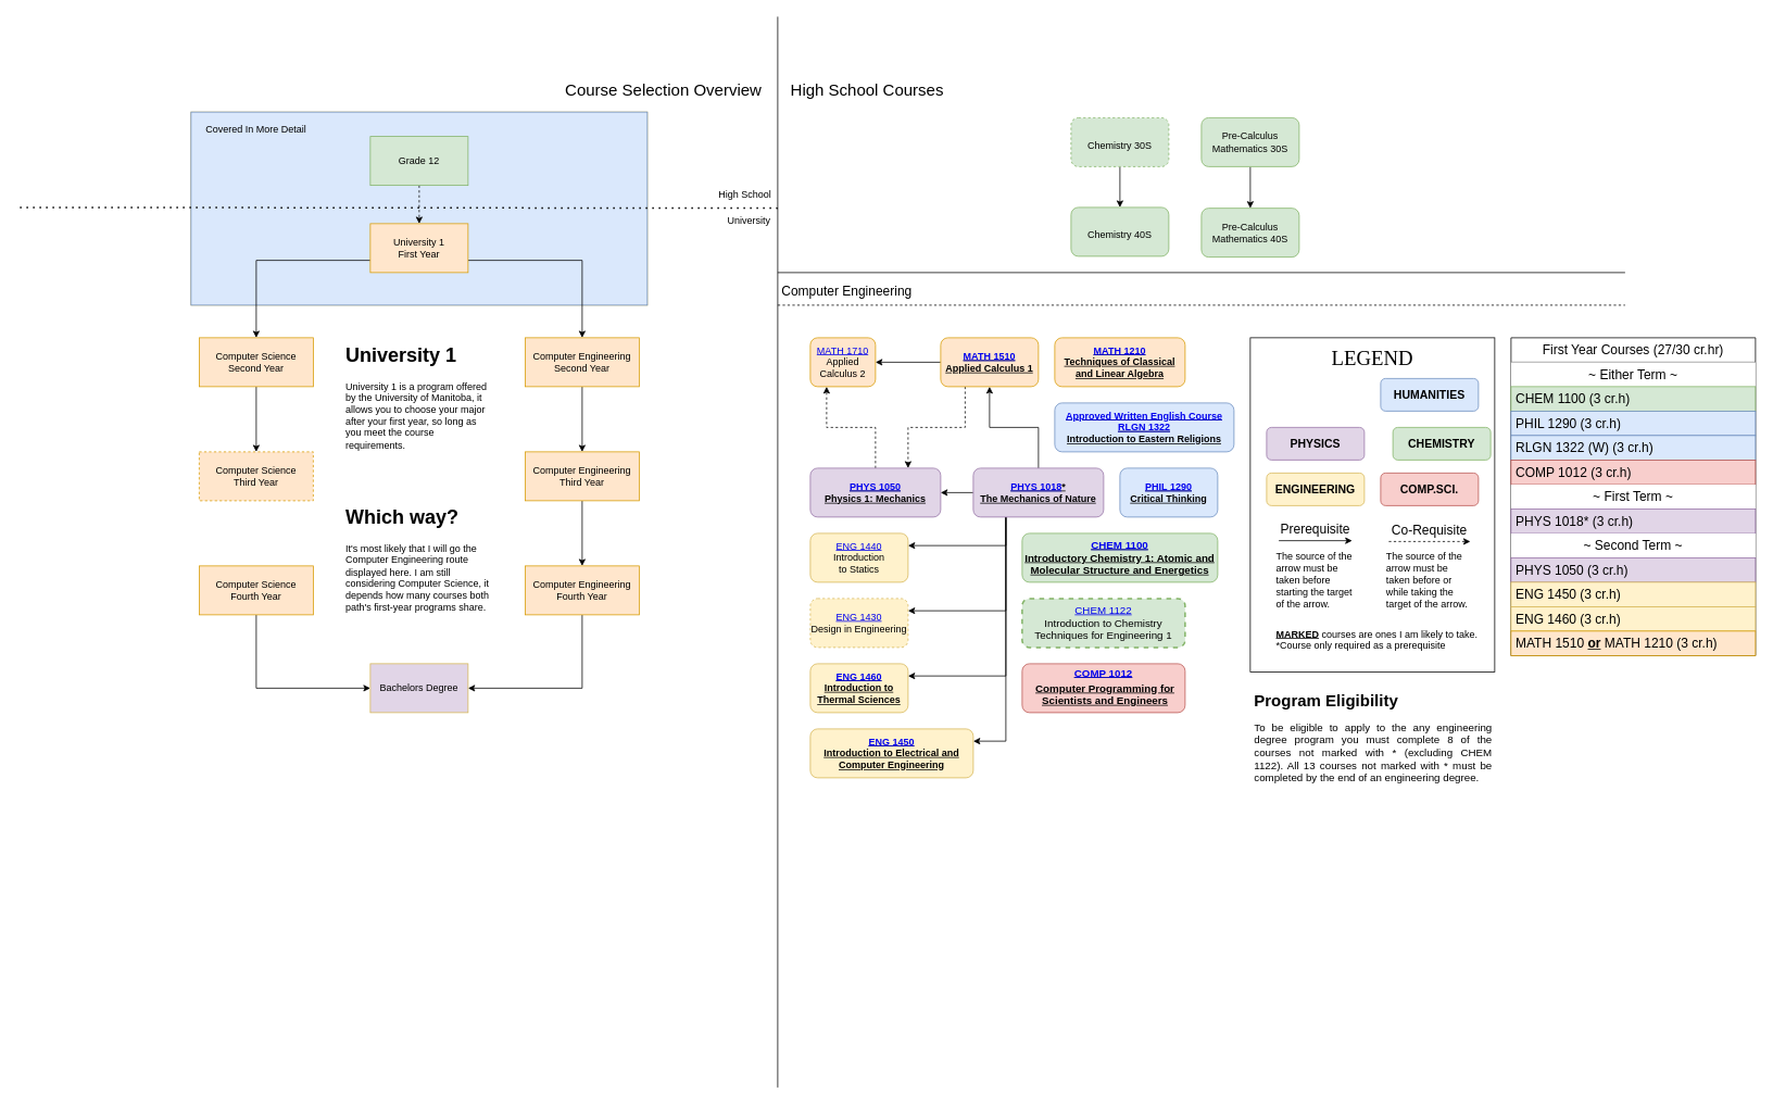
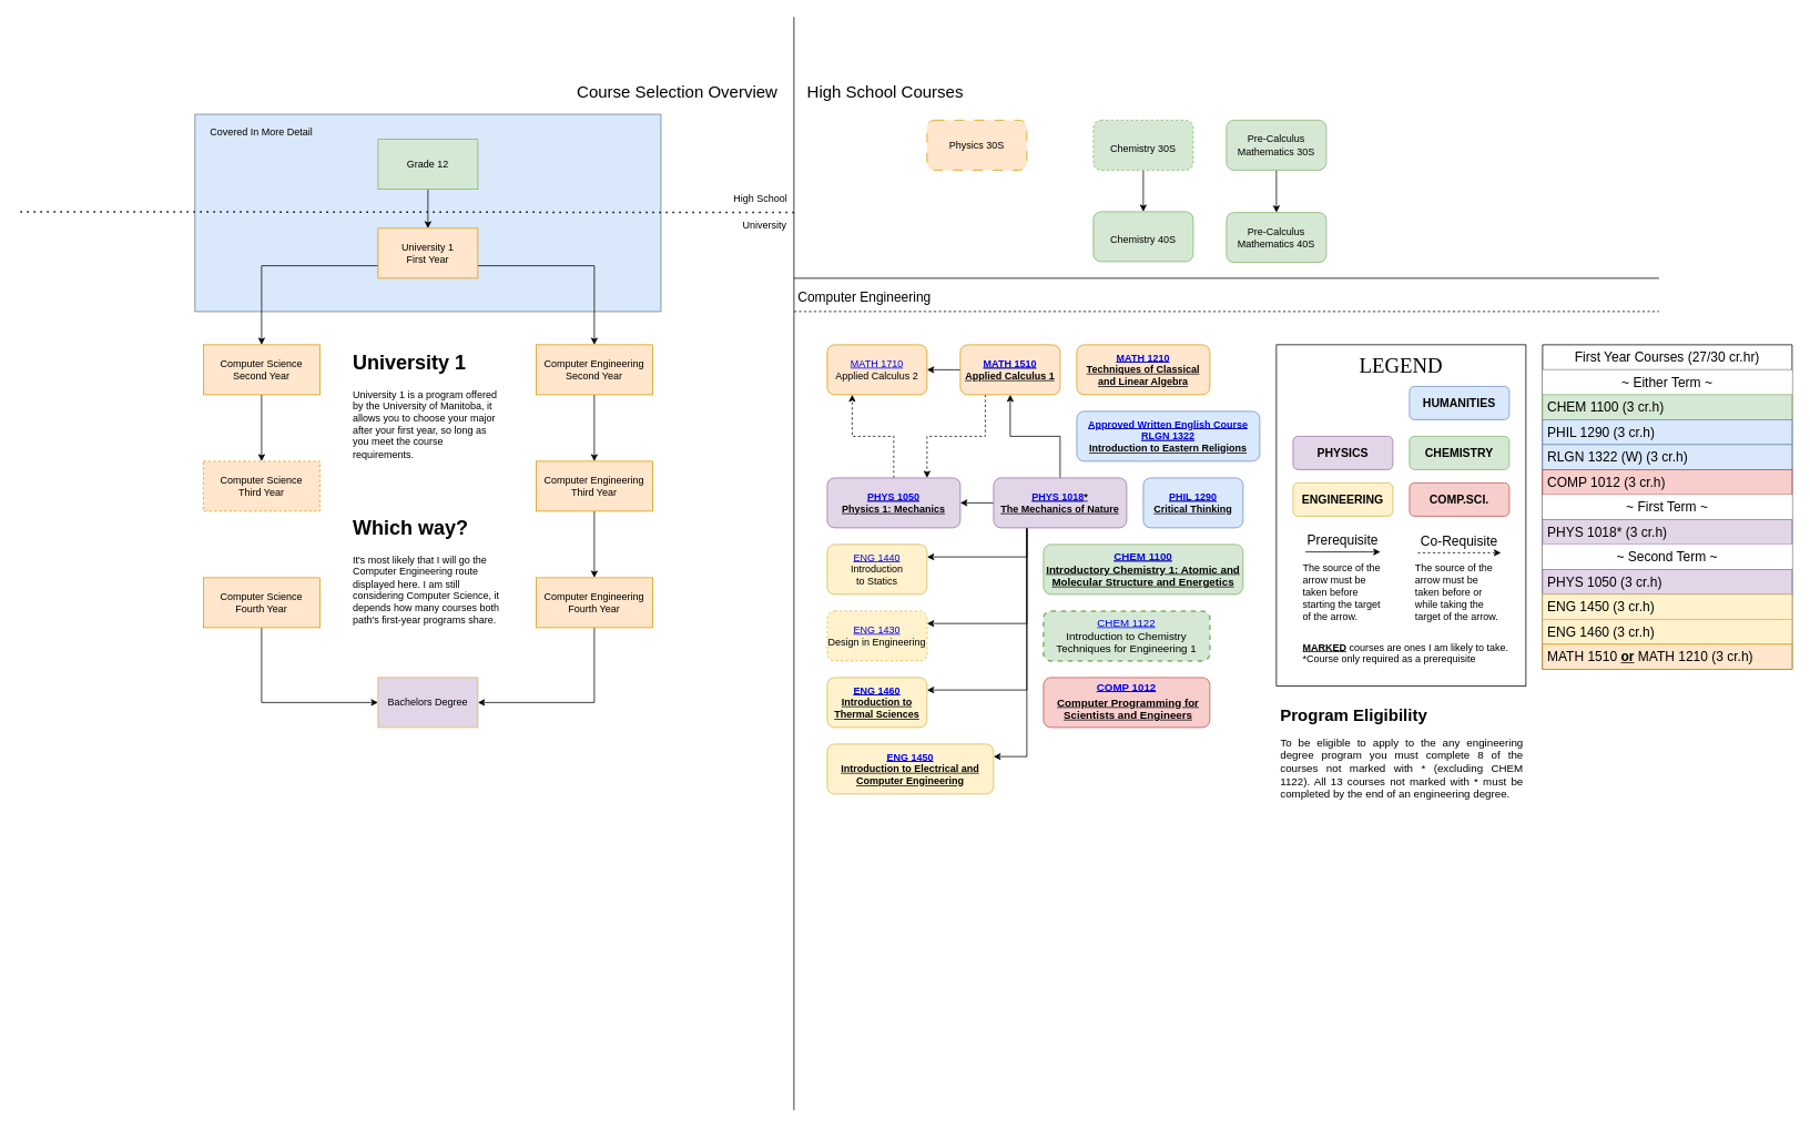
+ <mxCell id="6" value="Physics 30S" style="rounded=1;whiteSpace=wrap;html=1;fillColor=#ffe6cc;strokeColor=#d79b00;dashed=1;dashPattern=12 12;strokeWidth=1;" parent="1" vertex="1"><mxGeometry x="1114" y="144" width="120" height="60" as="geometry" /></mxCell>
- <mxCell id="12" style="edgeStyle=orthogonalEdgeStyle;rounded=0;orthogonalLoop=1;jettySize=auto;html=1;exitX=0.5;exitY=1;exitDx=0;exitDy=0;fontSize=12;entryX=0.5;entryY=0;entryDx=0;entryDy=0;dashed=1;" parent="1" source="13" target="33" edge="1"><mxGeometry relative="1" as="geometry"><mxPoint x="574" y="247" as="targetPoint" /></mxGeometry></mxCell>
+ <mxCell id="12" style="edgeStyle=orthogonalEdgeStyle;rounded=0;orthogonalLoop=1;jettySize=auto;html=1;exitX=0.5;exitY=1;exitDx=0;exitDy=0;fontSize=12;entryX=0.5;entryY=0;entryDx=0;entryDy=0;" parent="1" source="13" target="33" edge="1"><mxGeometry relative="1" as="geometry"><mxPoint x="574" y="247" as="targetPoint" /></mxGeometry></mxCell>
- <mxCell id="57" value="&lt;div&gt;&lt;a href=&quot;https://catalog.umanitoba.ca/search/?P=MATH%201710&quot;&gt;MATH 1710&lt;/a&gt;&lt;/div&gt;&lt;div&gt;Applied Calculus 2&lt;br&gt;&lt;/div&gt;" style="rounded=1;whiteSpace=wrap;html=1;fillColor=#ffe6cc;strokeColor=#d79b00;fontSize=12;" parent="1" vertex="1"><mxGeometry x="994" y="414" width="80" height="60" as="geometry" /></mxCell>
+ <mxCell id="57" value="&lt;div&gt;&lt;a href=&quot;https://catalog.umanitoba.ca/search/?P=MATH%201710&quot;&gt;MATH 1710&lt;/a&gt;&lt;/div&gt;&lt;div&gt;Applied Calculus 2&lt;br&gt;&lt;/div&gt;" style="rounded=1;whiteSpace=wrap;html=1;fillColor=#ffe6cc;strokeColor=#d79b00;fontSize=12;" parent="1" vertex="1"><mxGeometry x="994" y="414" width="120" height="60" as="geometry" /></mxCell>
- <mxCell id="67" value="CHEMISTRY" style="rounded=1;whiteSpace=wrap;html=1;fillColor=#d5e8d4;strokeColor=#82b366;fontFamily=Helvetica;fontSize=14;fontStyle=1" parent="1" vertex="1"><mxGeometry x="1709" y="524" width="120" height="40" as="geometry" /></mxCell>
+ <mxCell id="67" value="CHEMISTRY" style="rounded=1;whiteSpace=wrap;html=1;fillColor=#d5e8d4;strokeColor=#82b366;fontFamily=Helvetica;fontSize=14;fontStyle=1" parent="1" vertex="1"><mxGeometry x="1694" y="524" width="120" height="40" as="geometry" /></mxCell>
